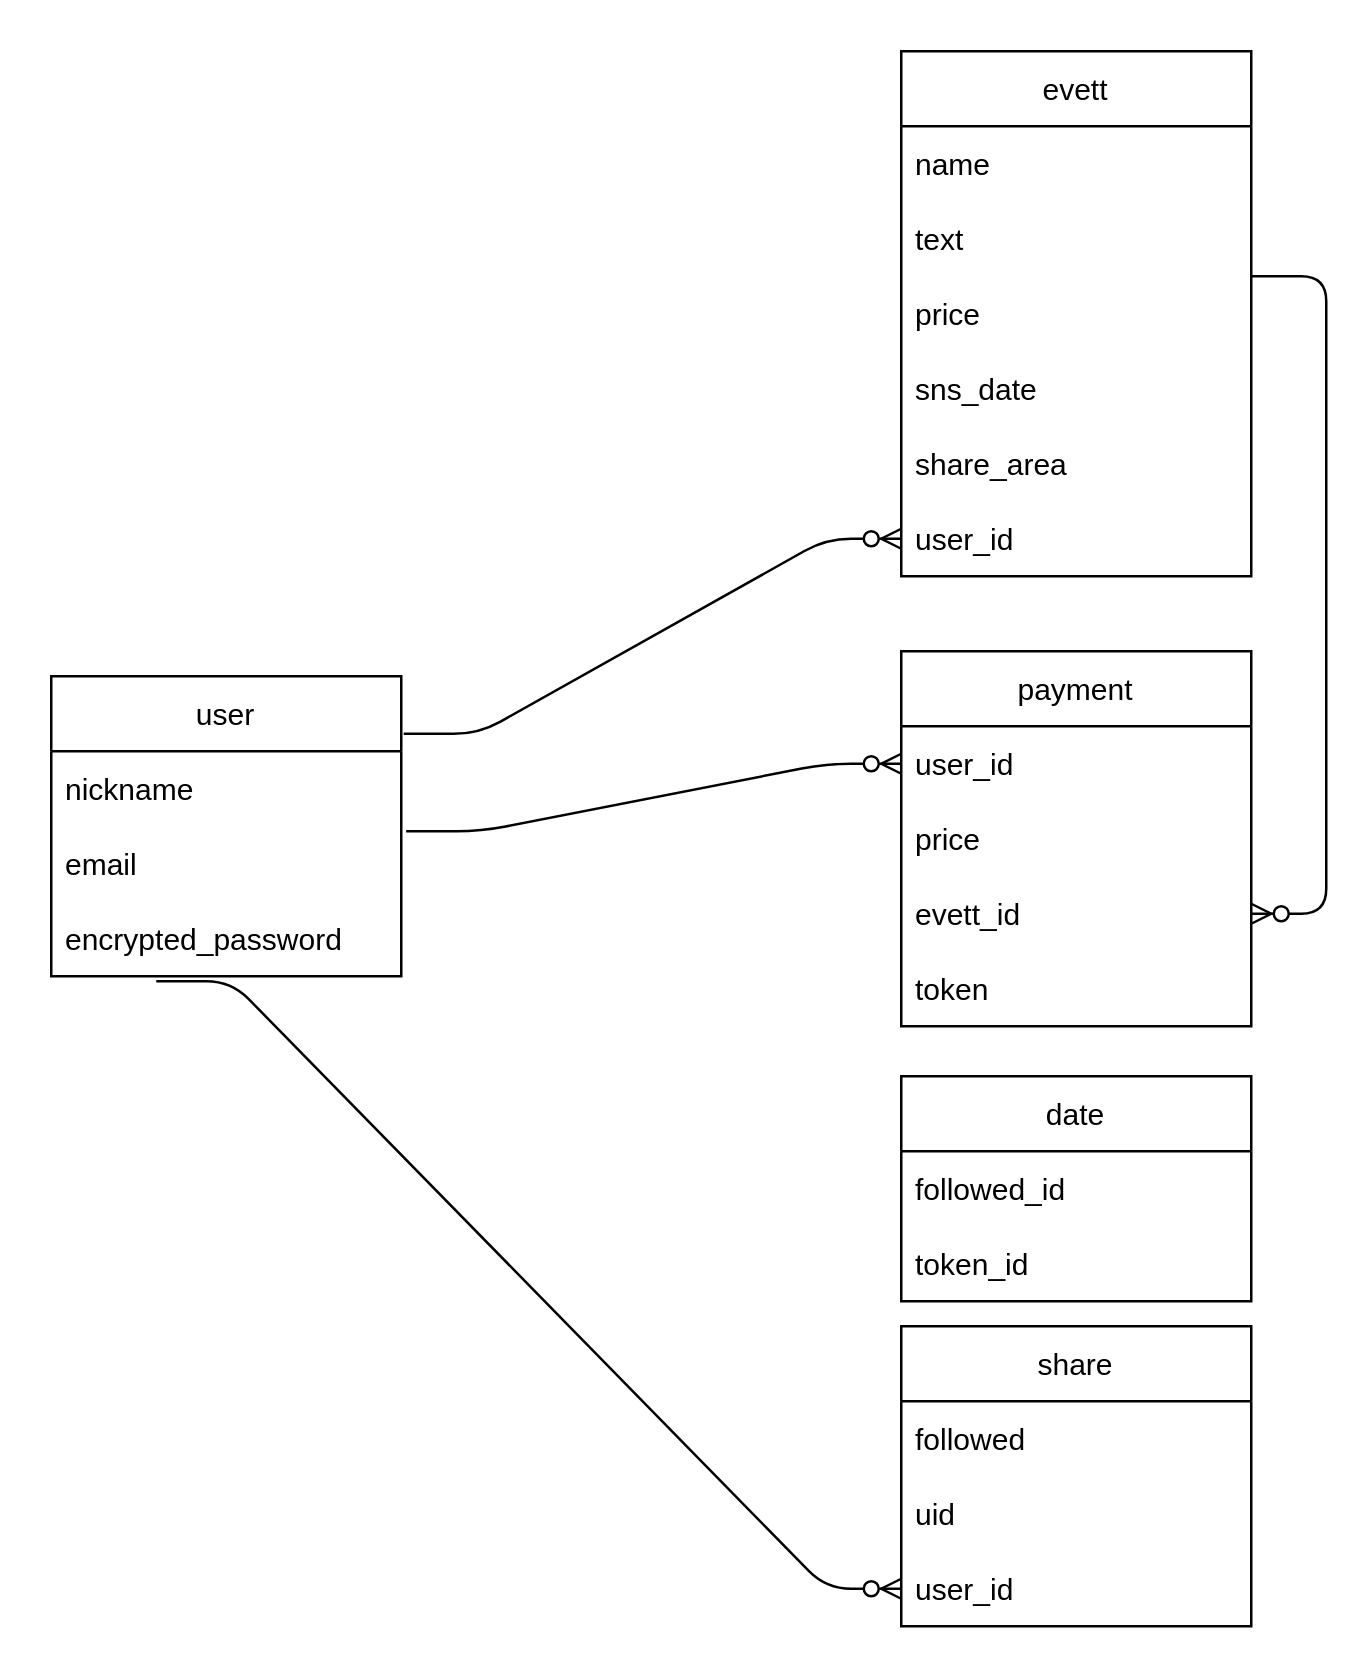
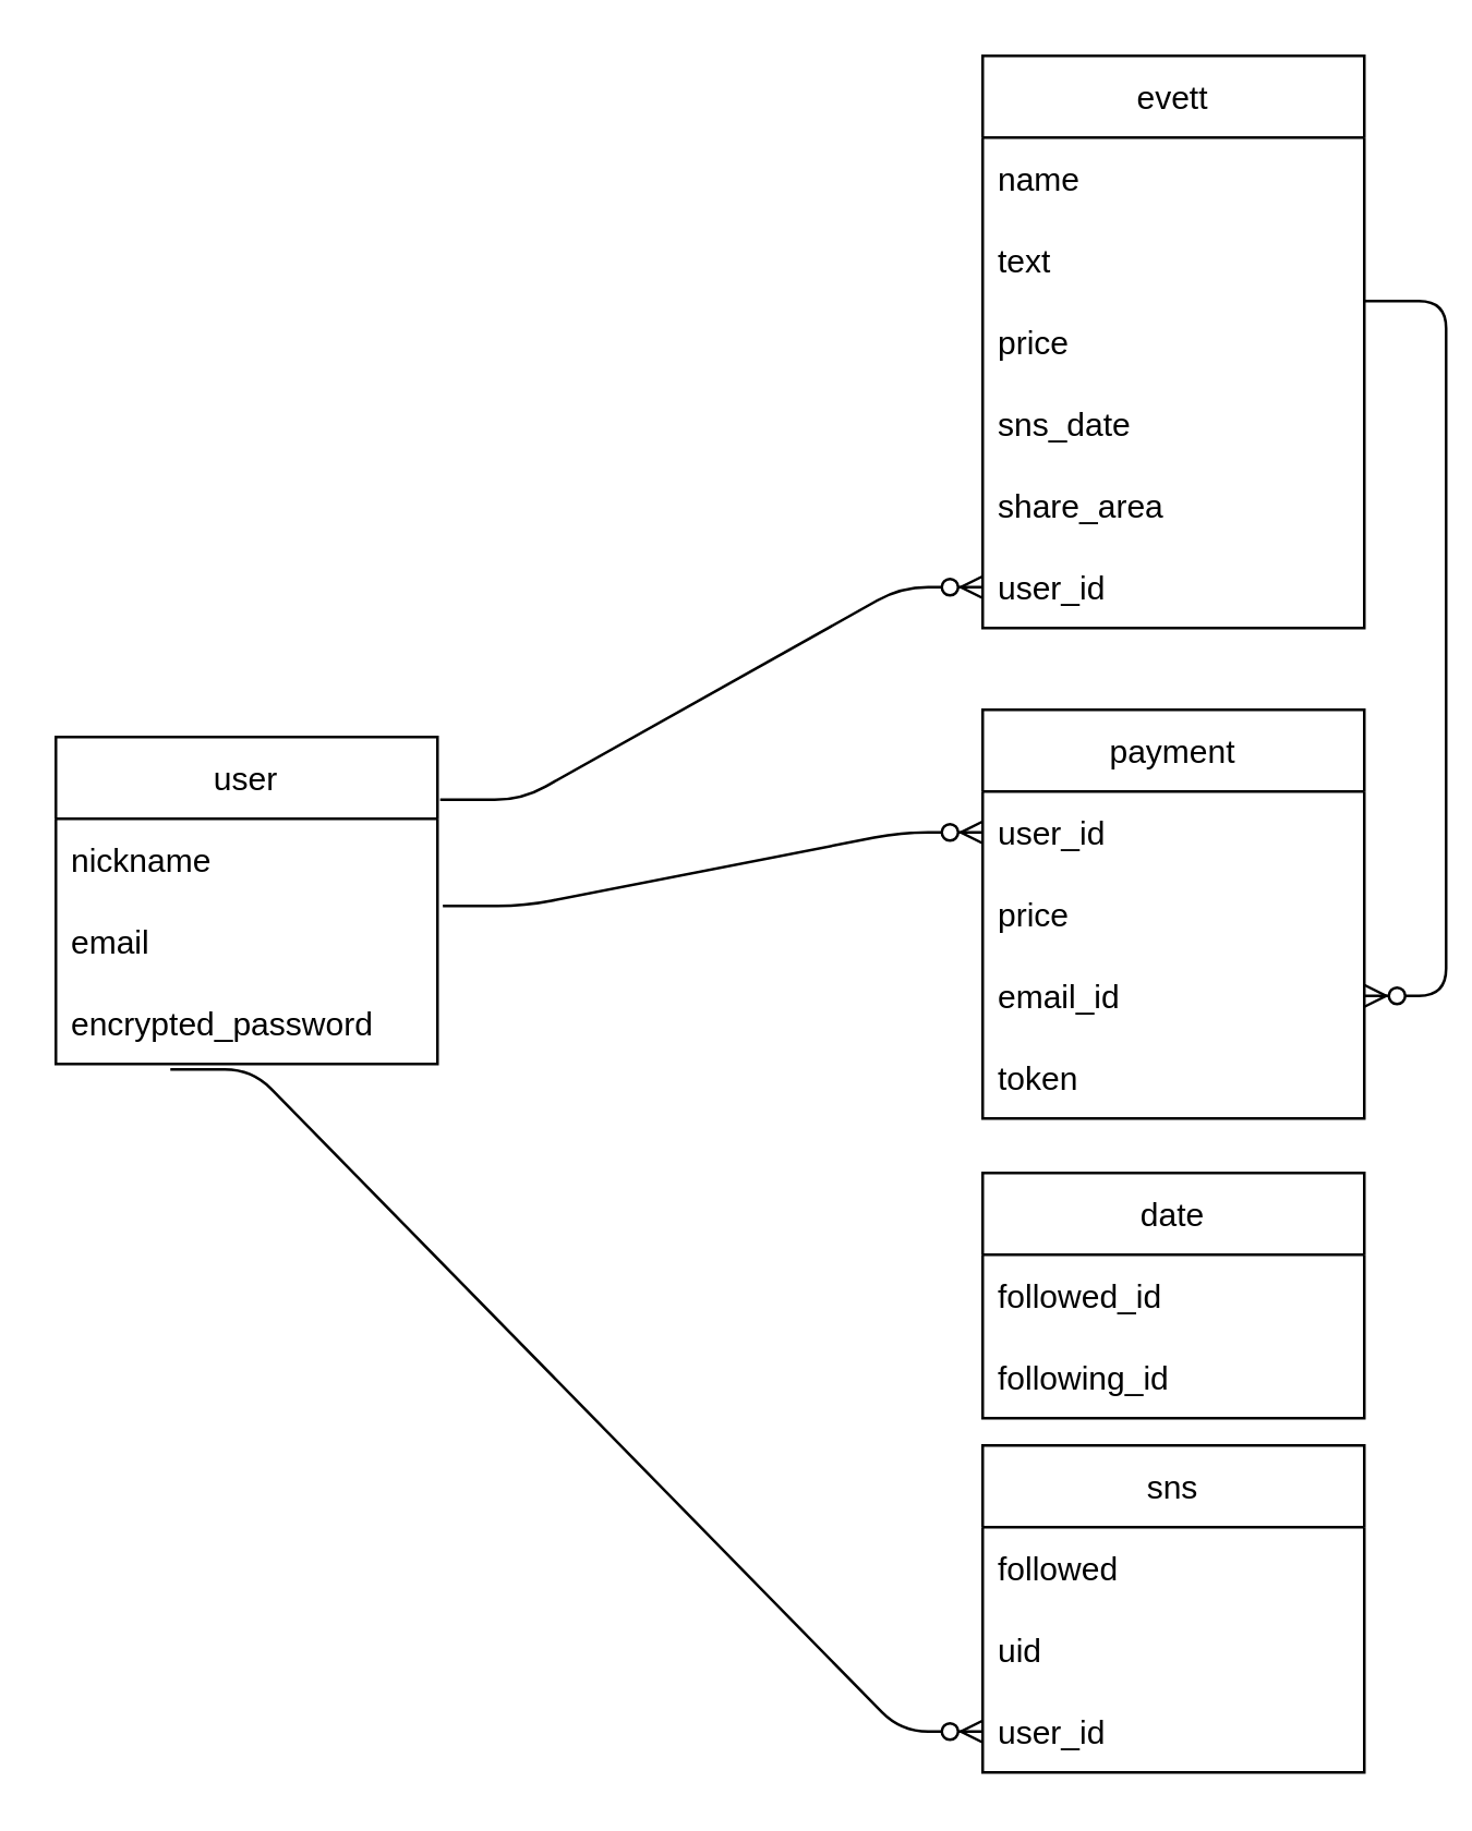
- <mxCell id="23" value="evett_id" style="text;strokeColor=none;fillColor=none;align=left;verticalAlign=middle;spacingLeft=4;spacingRight=4;overflow=hidden;points=[[0,0.5],[1,0.5]];portConstraint=eastwest;rotatable=0;" vertex="1" parent="20"><mxGeometry y="90" width="140" height="30" as="geometry" /></mxCell>
+ <mxCell id="23" value="email_id" style="text;strokeColor=none;fillColor=none;align=left;verticalAlign=middle;spacingLeft=4;spacingRight=4;overflow=hidden;points=[[0,0.5],[1,0.5]];portConstraint=eastwest;rotatable=0;" vertex="1" parent="20"><mxGeometry y="90" width="140" height="30" as="geometry" /></mxCell>
- <mxCell id="15" value="token_id" style="text;strokeColor=none;fillColor=none;align=left;verticalAlign=middle;spacingLeft=4;spacingRight=4;overflow=hidden;points=[[0,0.5],[1,0.5]];portConstraint=eastwest;rotatable=0;" vertex="1" parent="13"><mxGeometry y="60" width="140" height="30" as="geometry" /></mxCell>
+ <mxCell id="15" value="following_id" style="text;strokeColor=none;fillColor=none;align=left;verticalAlign=middle;spacingLeft=4;spacingRight=4;overflow=hidden;points=[[0,0.5],[1,0.5]];portConstraint=eastwest;rotatable=0;" vertex="1" parent="13"><mxGeometry y="60" width="140" height="30" as="geometry" /></mxCell>
- <mxCell id="16" value="share" style="swimlane;fontStyle=0;childLayout=stackLayout;horizontal=1;startSize=30;horizontalStack=0;resizeParent=1;resizeParentMax=0;resizeLast=0;collapsible=1;marginBottom=0;" vertex="1" parent="1"><mxGeometry x="360" y="530" width="140" height="120" as="geometry" /></mxCell>
+ <mxCell id="16" value="sns" style="swimlane;fontStyle=0;childLayout=stackLayout;horizontal=1;startSize=30;horizontalStack=0;resizeParent=1;resizeParentMax=0;resizeLast=0;collapsible=1;marginBottom=0;" vertex="1" parent="1"><mxGeometry x="360" y="530" width="140" height="120" as="geometry" /></mxCell>
